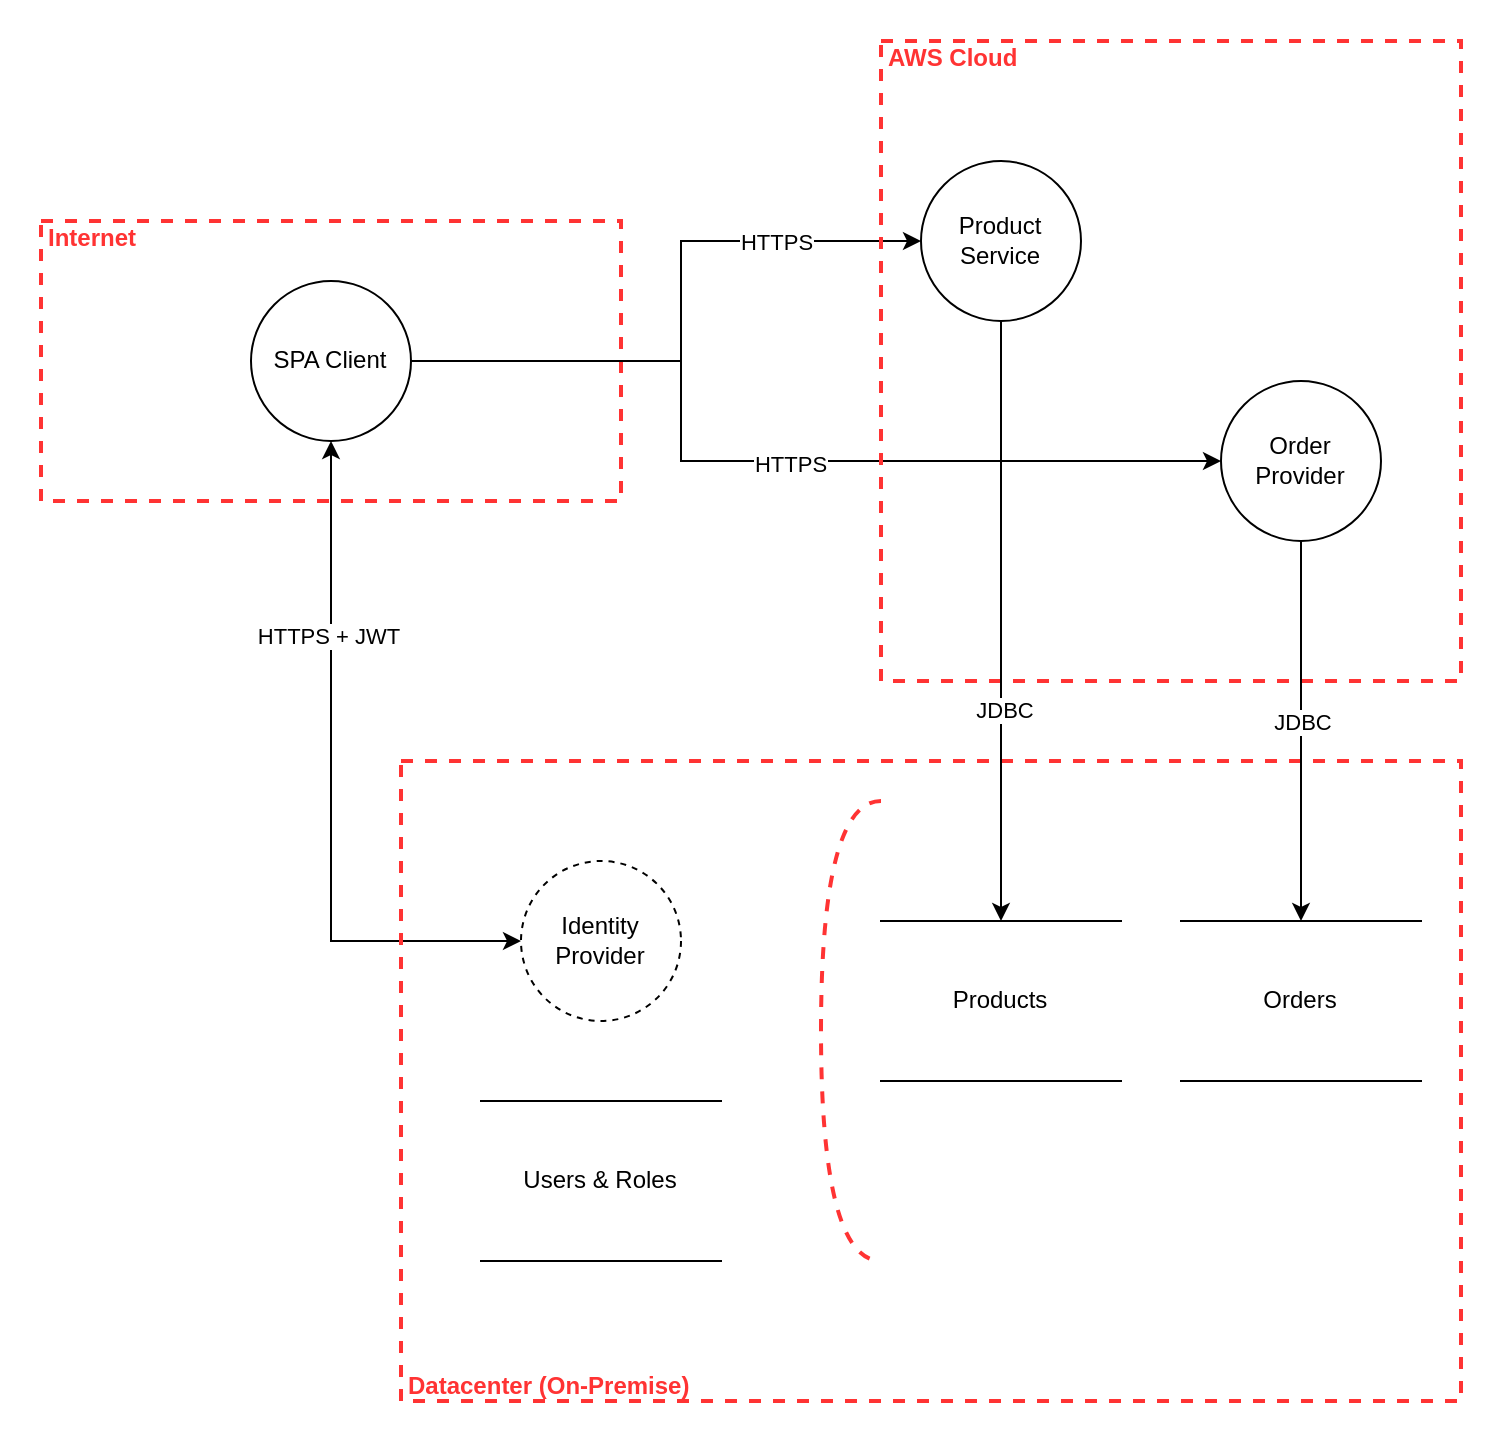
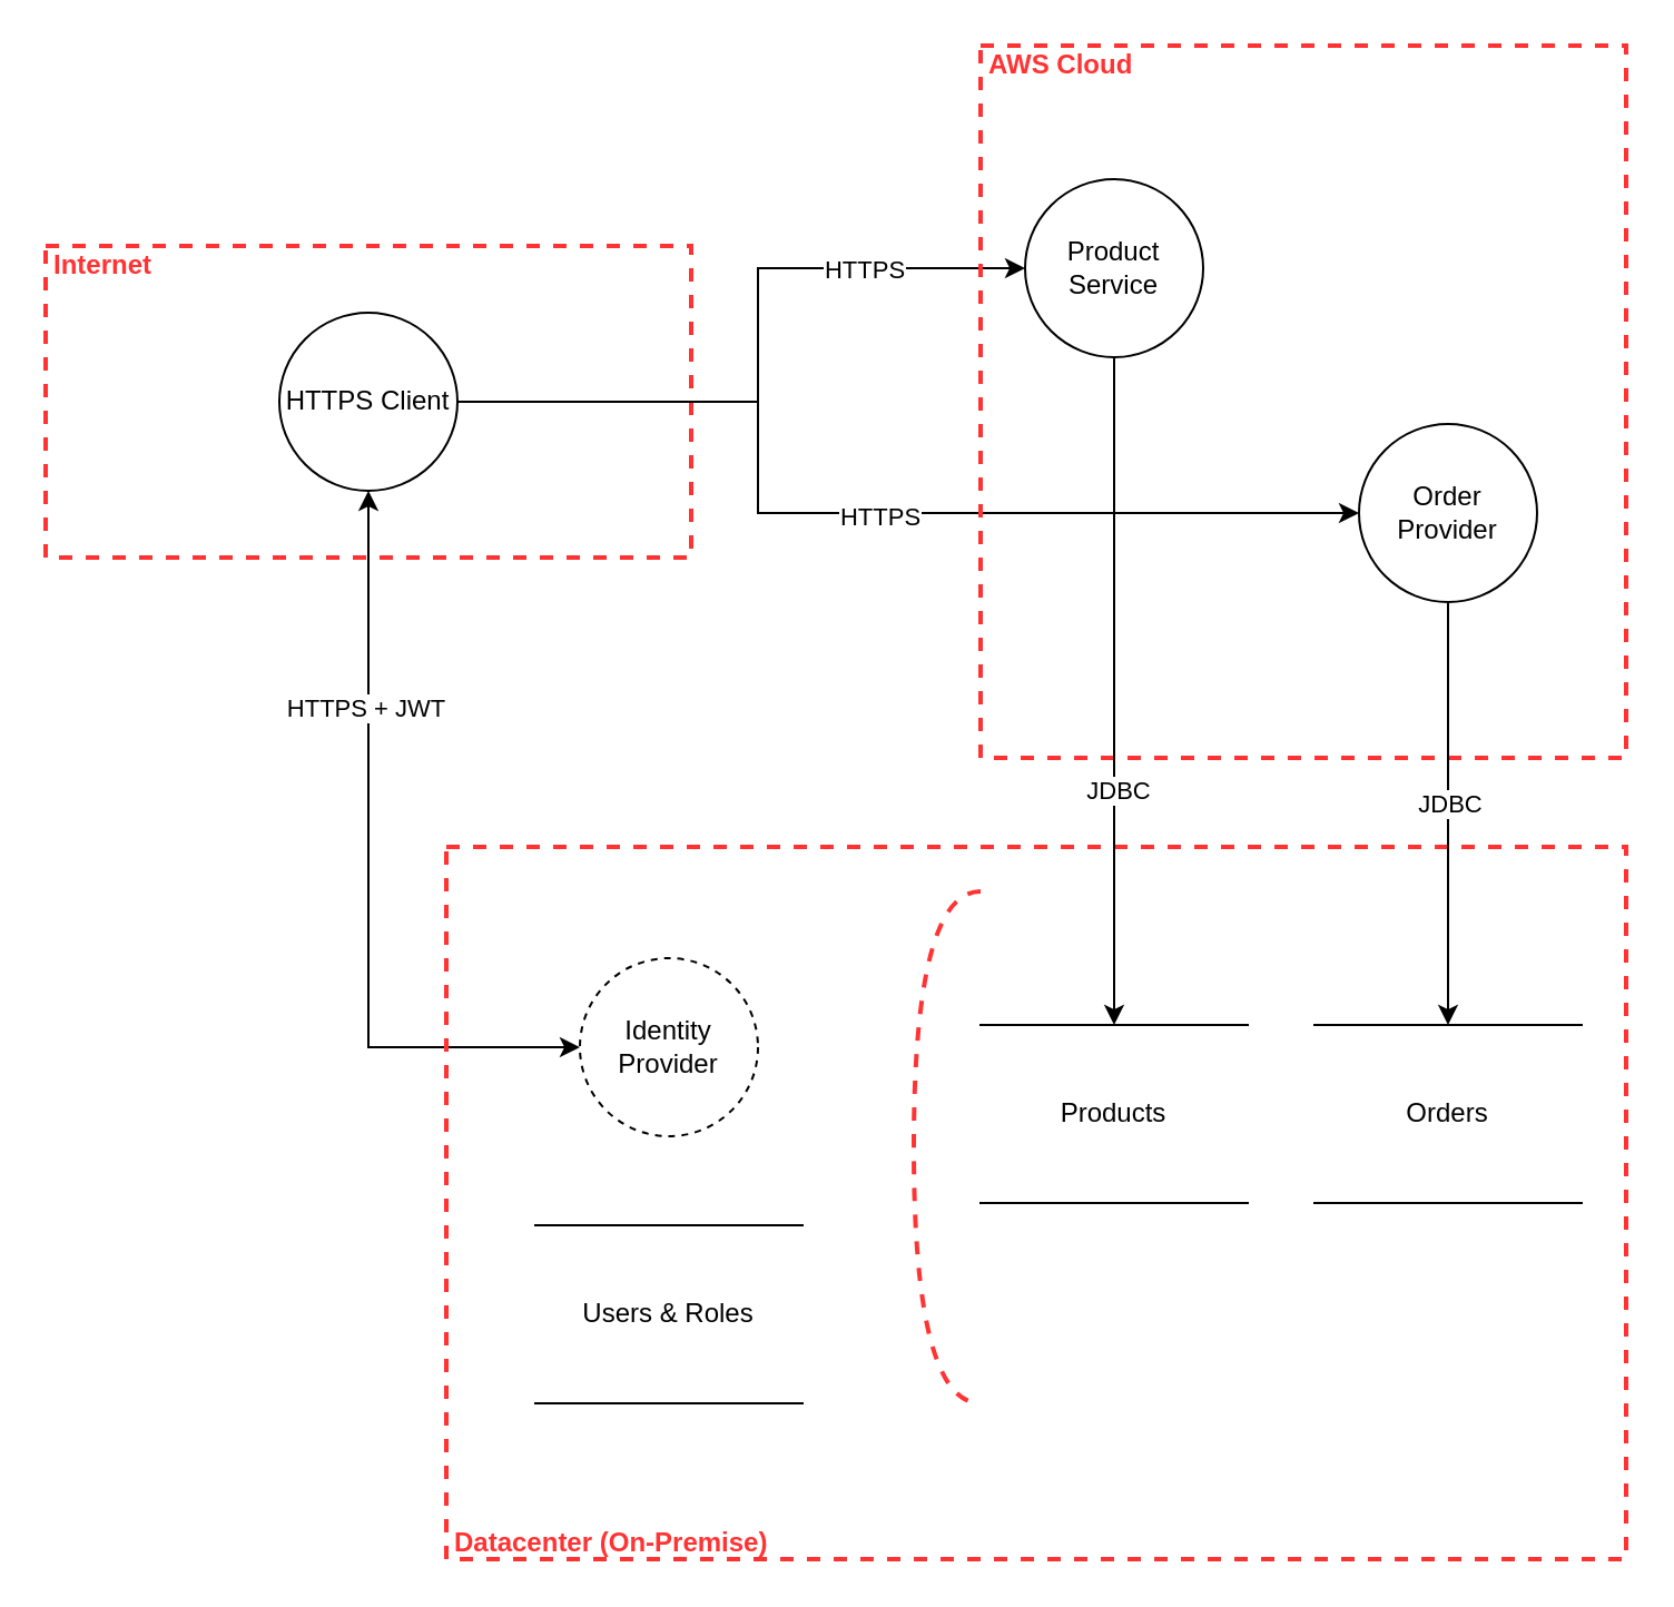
- <mxCell id="9" value="SPA Client" style="ellipse;whiteSpace=wrap;html=1;aspect=fixed;" vertex="1" parent="1"><mxGeometry x="125" y="140" width="80" height="80" as="geometry" /></mxCell>
+ <mxCell id="9" value="HTTPS Client" style="ellipse;whiteSpace=wrap;html=1;aspect=fixed;" vertex="1" parent="1"><mxGeometry x="125" y="140" width="80" height="80" as="geometry" /></mxCell>
